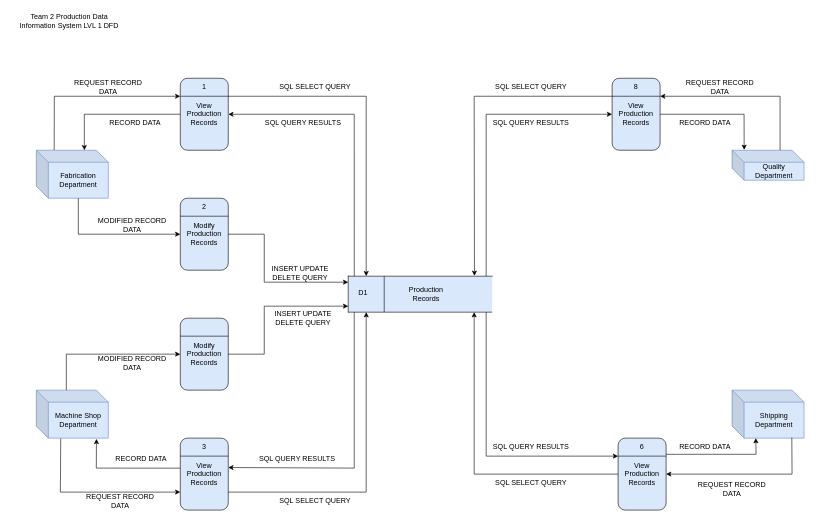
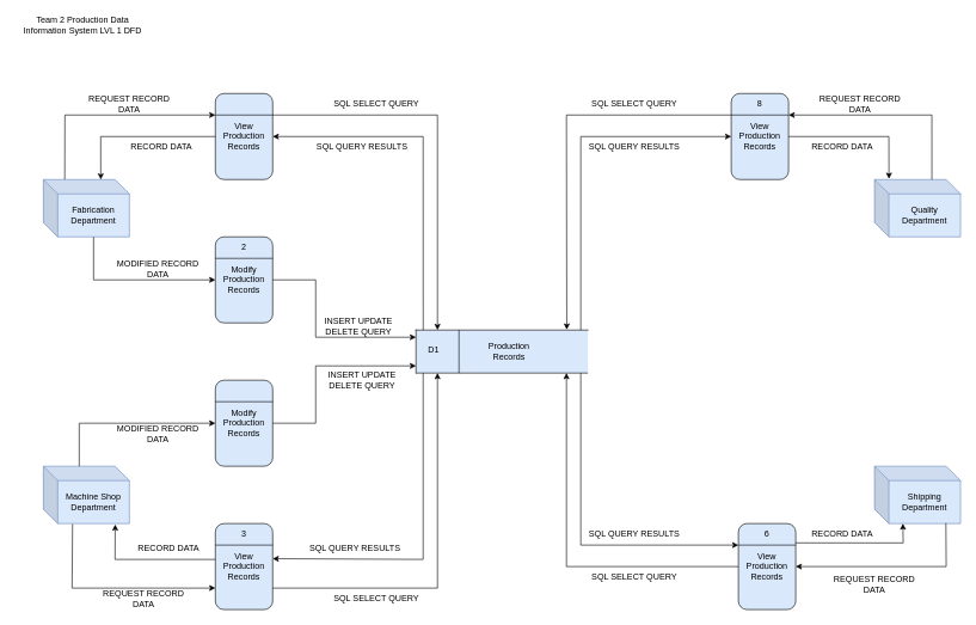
- <mxCell id="17" value="1" style="text;html=1;align=center;verticalAlign=middle;whiteSpace=wrap;rounded=0;" vertex="1" parent="1"><mxGeometry x="325" y="130" width="30" height="30" as="geometry" /></mxCell>
- <mxCell id="4" value="Quality Department" style="shape=cube;whiteSpace=wrap;html=1;boundedLbl=1;backgroundOutline=1;darkOpacity=0.05;darkOpacity2=0.1;fillColor=#dae8fc;strokeColor=#6c8ebf;" vertex="1" parent="1"><mxGeometry x="1220" y="250" width="120" height="50" as="geometry" /></mxCell>
+ <mxCell id="4" value="Quality Department" style="shape=cube;whiteSpace=wrap;html=1;boundedLbl=1;backgroundOutline=1;darkOpacity=0.05;darkOpacity2=0.1;fillColor=#dae8fc;strokeColor=#6c8ebf;" vertex="1" parent="1"><mxGeometry x="1220" y="250" width="120" height="80" as="geometry" /></mxCell>
